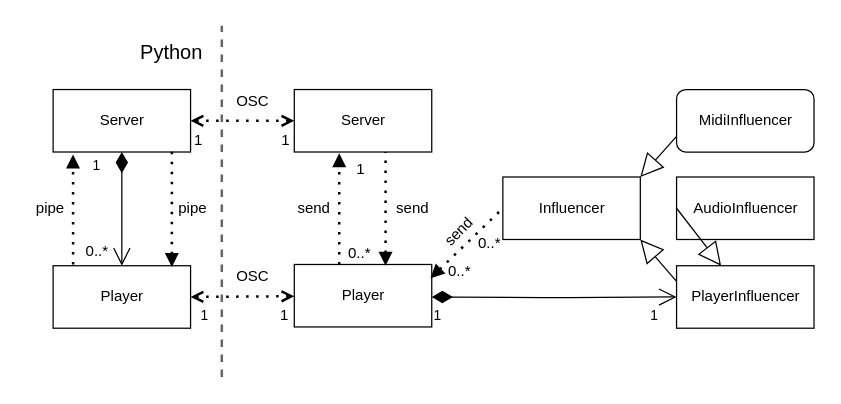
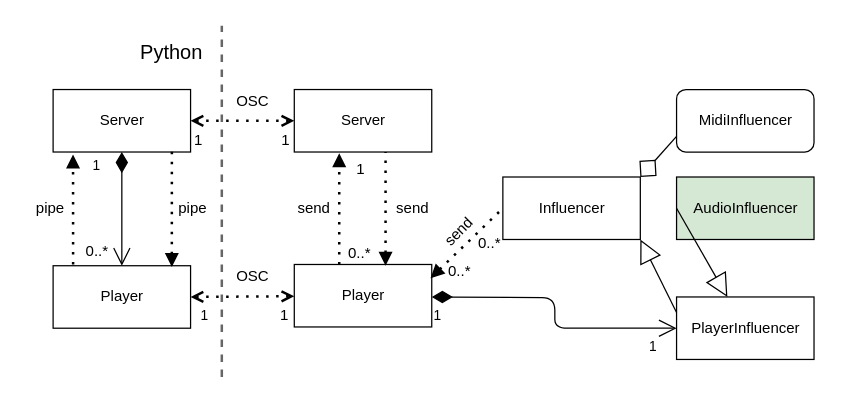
- <mxCell id="10" value="" style="endArrow=block;endSize=16;endFill=0;html=1;entryX=1;entryY=0;entryDx=0;entryDy=0;exitX=0;exitY=0.75;exitDx=0;exitDy=0;" parent="1" source="7" target="6" edge="1"><mxGeometry width="160" relative="1" as="geometry"><mxPoint x="406.91" y="95.5" as="sourcePoint" /><mxPoint x="566.91" y="95.5" as="targetPoint" /></mxGeometry></mxCell>
+ <mxCell id="10" value="" style="endArrow=diamond;endSize=16;endFill=0;html=1;entryX=1;entryY=0;entryDx=0;entryDy=0;exitX=0;exitY=0.75;exitDx=0;exitDy=0;" parent="1" source="7" target="6" edge="1"><mxGeometry width="160" relative="1" as="geometry"><mxPoint x="406.91" y="95.5" as="sourcePoint" /><mxPoint x="566.91" y="95.5" as="targetPoint" /></mxGeometry></mxCell>
- <mxCell id="8" value="AudioInfluencer" style="html=1;" parent="1" vertex="1"><mxGeometry x="540.91" y="141" width="110" height="50" as="geometry" /></mxCell>
+ <mxCell id="8" value="AudioInfluencer" style="html=1;fillColor=#d5e8d4;" parent="1" vertex="1"><mxGeometry x="540.91" y="141" width="110" height="50" as="geometry" /></mxCell>
- <mxCell id="9" value="PlayerInfluencer" style="html=1;" parent="1" vertex="1"><mxGeometry x="540.91" y="212" width="110" height="50" as="geometry" /></mxCell>
+ <mxCell id="9" value="PlayerInfluencer" style="html=1;" parent="1" vertex="1"><mxGeometry x="540.91" y="237" width="110" height="50" as="geometry" /></mxCell>
